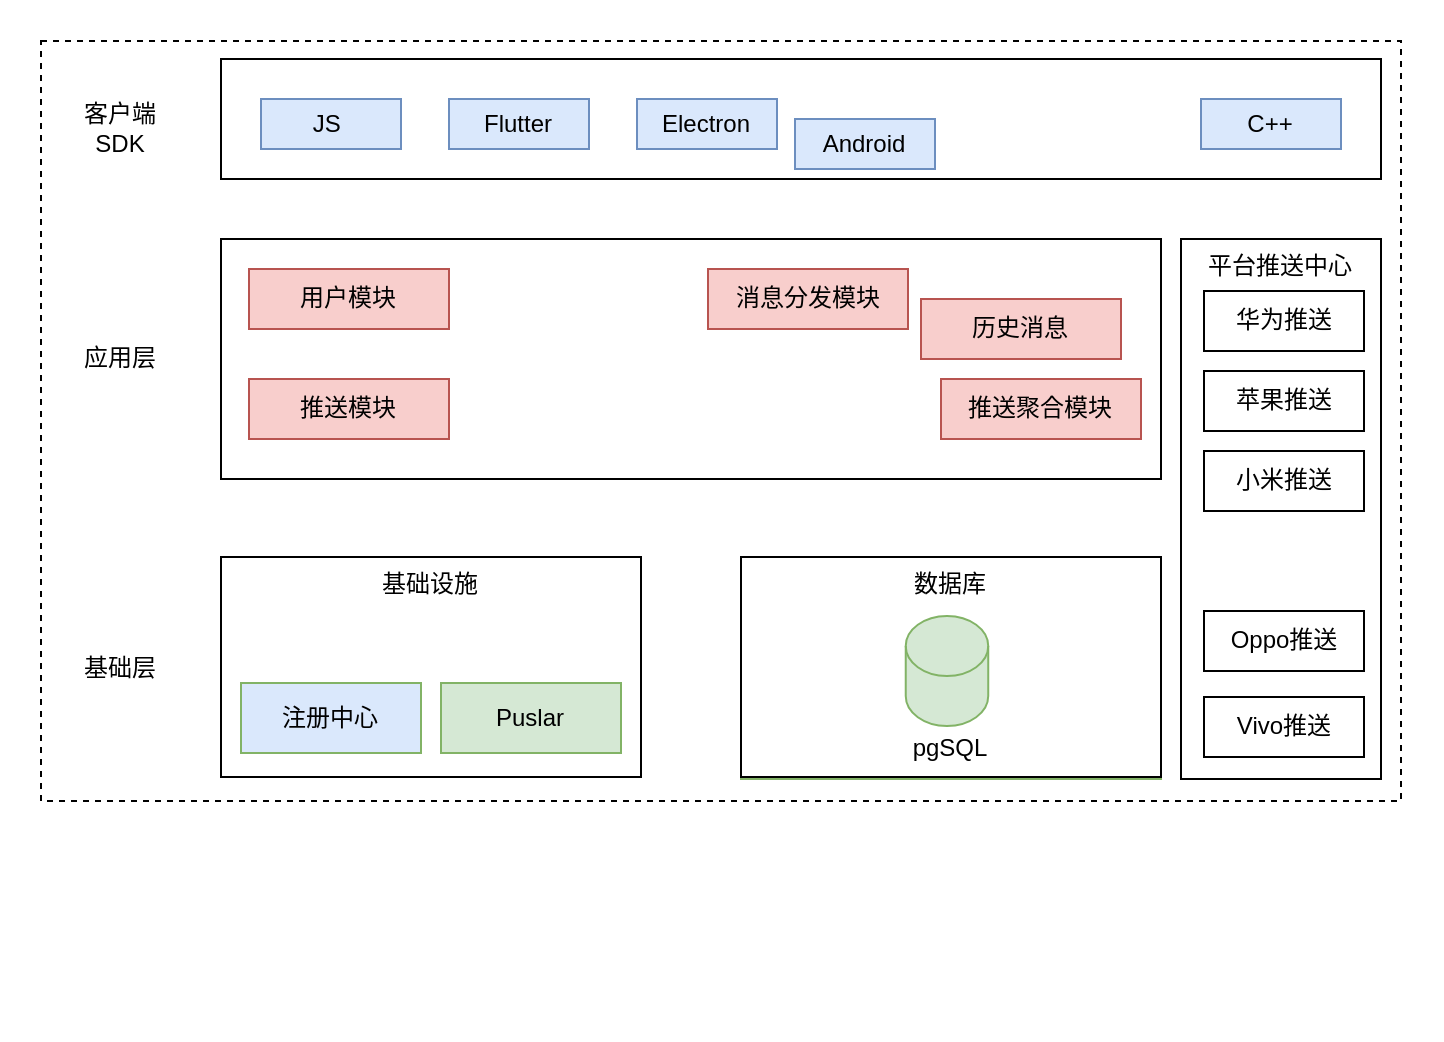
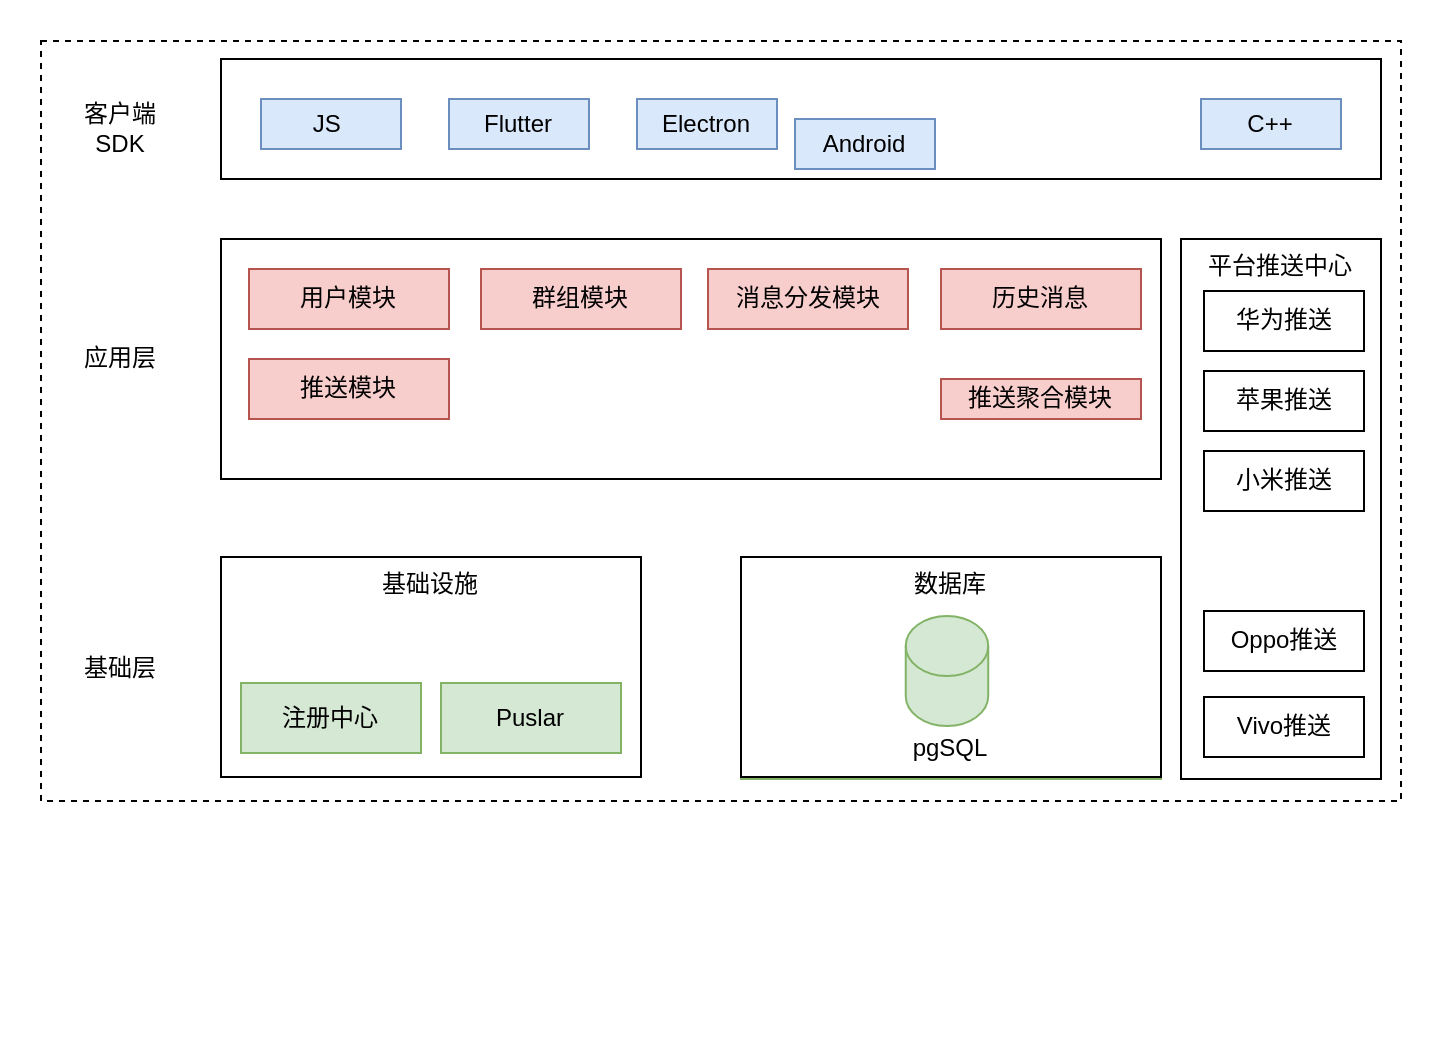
+ <mxCell id="13" value="群组模块" style="rounded=0;whiteSpace=wrap;html=1;fillColor=#f8cecc;strokeColor=#b85450;" parent="1" vertex="1"><mxGeometry x="240" y="134" width="100" height="30" as="geometry" /></mxCell>
- <mxCell id="15" value="历史消息" style="rounded=0;whiteSpace=wrap;html=1;fillColor=#f8cecc;strokeColor=#b85450;" parent="1" vertex="1"><mxGeometry x="460" y="149" width="100" height="30" as="geometry" /></mxCell>
+ <mxCell id="15" value="历史消息" style="rounded=0;whiteSpace=wrap;html=1;fillColor=#f8cecc;strokeColor=#b85450;" parent="1" vertex="1"><mxGeometry x="470" y="134" width="100" height="30" as="geometry" /></mxCell>
- <mxCell id="28" value="推送模块" style="rounded=0;whiteSpace=wrap;html=1;fillColor=#f8cecc;strokeColor=#b85450;" vertex="1" parent="1"><mxGeometry x="124" y="189" width="100" height="30" as="geometry" /></mxCell>
+ <mxCell id="28" value="推送模块" style="rounded=0;whiteSpace=wrap;html=1;fillColor=#f8cecc;strokeColor=#b85450;" vertex="1" parent="1"><mxGeometry x="124" y="179" width="100" height="30" as="geometry" /></mxCell>
- <mxCell id="16" value="推送聚合模块" style="rounded=0;whiteSpace=wrap;html=1;fillColor=#f8cecc;strokeColor=#b85450;" parent="1" vertex="1"><mxGeometry x="470" y="189" width="100" height="30" as="geometry" /></mxCell>
+ <mxCell id="16" value="推送聚合模块" style="rounded=0;whiteSpace=wrap;html=1;fillColor=#f8cecc;strokeColor=#b85450;" parent="1" vertex="1"><mxGeometry x="470" y="189" width="100" height="20" as="geometry" /></mxCell>
- <mxCell id="26" value="注册中心" style="rounded=0;whiteSpace=wrap;html=1;fillColor=#dae8fc;strokeColor=#82b366;" parent="24" vertex="1"><mxGeometry x="10" y="63" width="90" height="35" as="geometry" /></mxCell>
+ <mxCell id="26" value="注册中心" style="rounded=0;whiteSpace=wrap;html=1;fillColor=#d5e8d4;strokeColor=#82b366;" parent="24" vertex="1"><mxGeometry x="10" y="63" width="90" height="35" as="geometry" /></mxCell>
